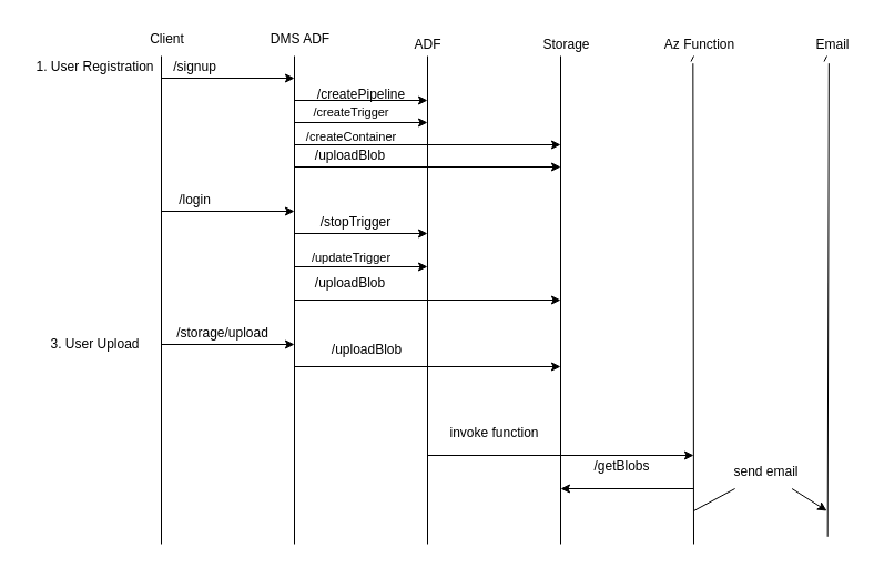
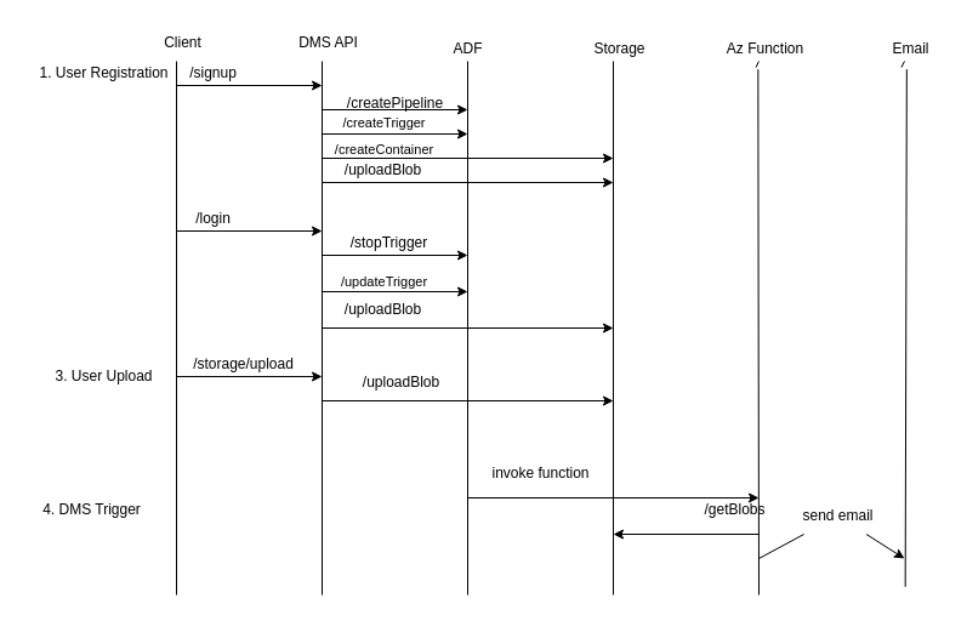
- <mxCell id="7" value="DMS ADF" style="text;html=1;align=center;verticalAlign=middle;resizable=0;points=[];autosize=1;strokeColor=none;fillColor=none;" vertex="1" parent="1"><mxGeometry x="235" y="20" width="70" height="30" as="geometry" /></mxCell>
+ <mxCell id="7" value="DMS API" style="text;html=1;align=center;verticalAlign=middle;resizable=0;points=[];autosize=1;strokeColor=none;fillColor=none;" vertex="1" parent="1"><mxGeometry x="235" y="20" width="70" height="30" as="geometry" /></mxCell>
+ <mxCell id="38" value="4. DMS Trigger" style="text;html=1;align=center;verticalAlign=middle;resizable=0;points=[];autosize=1;strokeColor=none;fillColor=none;" vertex="1" parent="1"><mxGeometry y="405" width="100" height="30" as="geometry" x="25" /></mxCell>
- <mxCell id="42" value="/getBlobs" style="text;html=1;align=center;verticalAlign=middle;resizable=0;points=[];autosize=1;strokeColor=none;fillColor=none;" vertex="1" parent="1"><mxGeometry x="525" y="405" width="70" height="30" as="geometry" /></mxCell>
+ <mxCell id="42" value="/getBlobs" style="text;html=1;align=center;verticalAlign=middle;resizable=0;points=[];autosize=1;strokeColor=none;fillColor=none;" vertex="1" parent="1"><mxGeometry x="570" y="405" width="70" height="30" as="geometry" /></mxCell>
